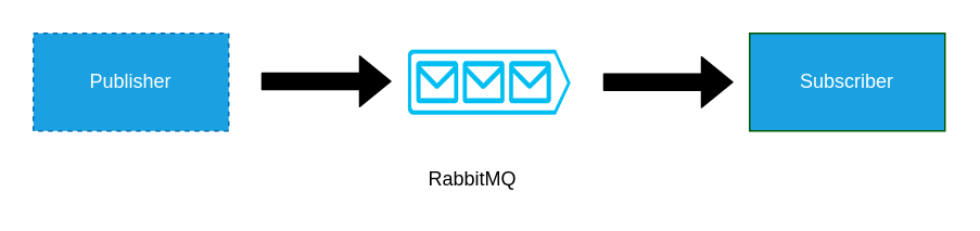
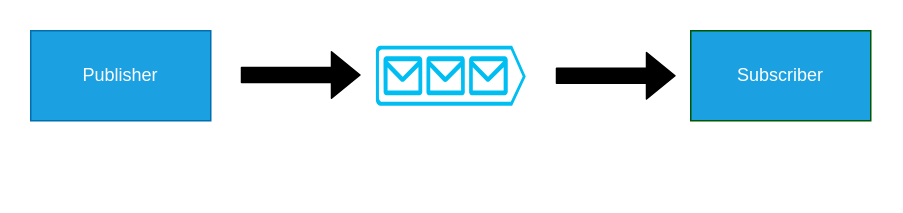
- <mxCell id="2" value="Publisher" style="rounded=0;whiteSpace=wrap;html=1;fillColor=#1ba1e2;strokeColor=#006EAF;fontColor=#ffffff;dashed=1;" vertex="1" parent="1"><mxGeometry x="20" y="20" width="120" height="60" as="geometry" /></mxCell>
+ <mxCell id="2" value="Publisher" style="rounded=0;whiteSpace=wrap;html=1;fillColor=#1ba1e2;strokeColor=#006EAF;fontColor=#ffffff;" vertex="1" parent="1"><mxGeometry x="20" y="20" width="120" height="60" as="geometry" /></mxCell>
- <mxCell id="7" value="RabbitMQ" style="text;html=1;strokeColor=none;fillColor=none;align=center;verticalAlign=middle;whiteSpace=wrap;rounded=0;" vertex="1" parent="1"><mxGeometry x="270" y="100" width="40" height="20" as="geometry" /></mxCell>
